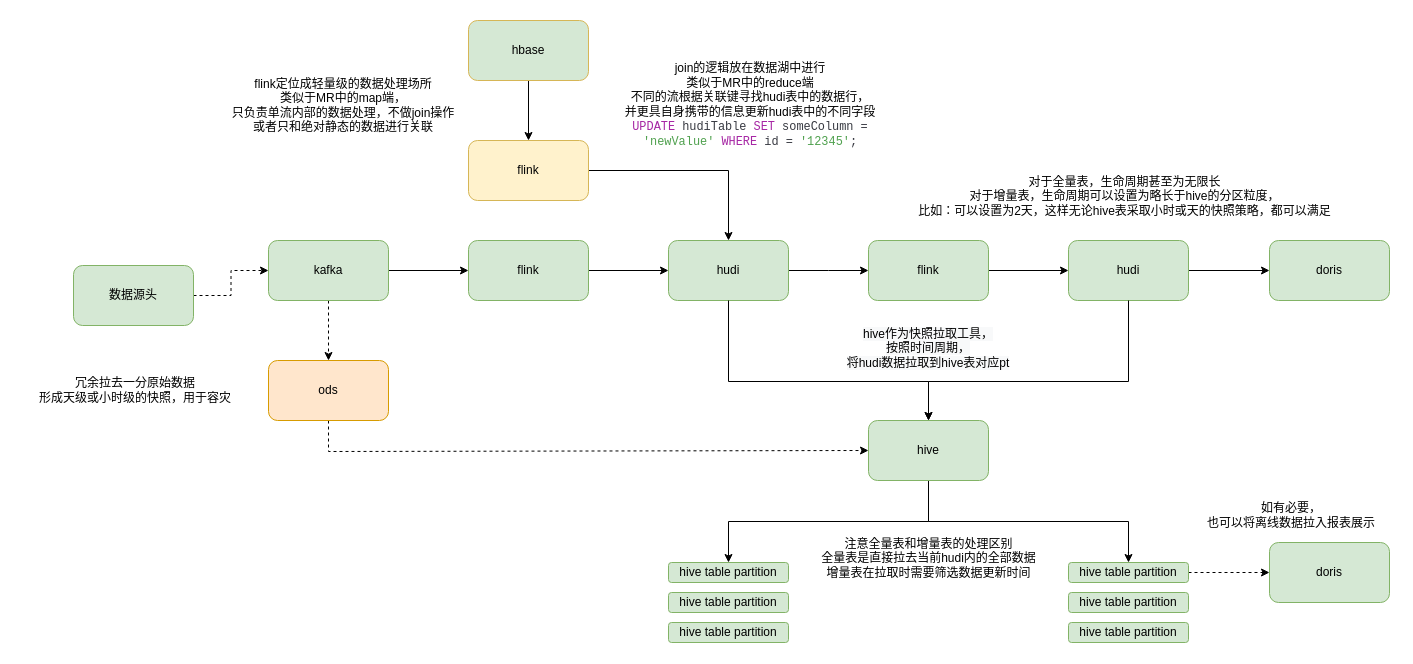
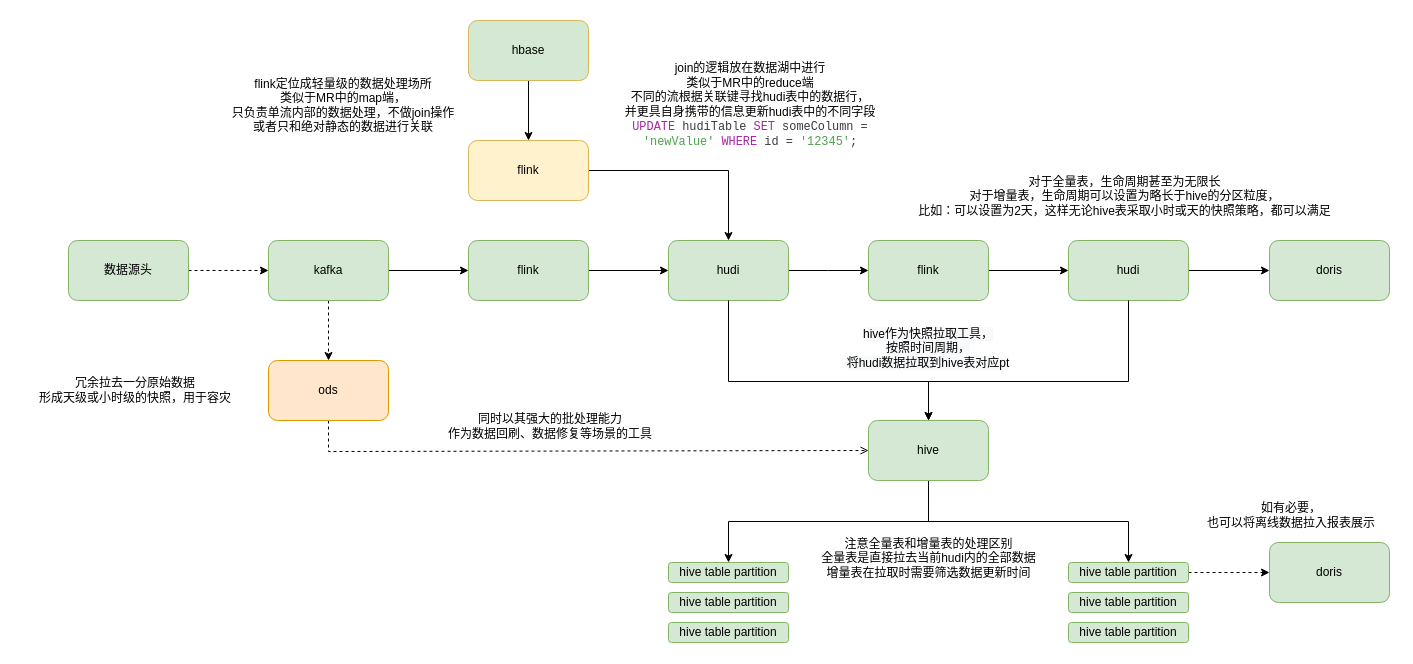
- <mxCell id="3" value="数据源头" style="rounded=1;whiteSpace=wrap;html=1;fillColor=#d5e8d4;strokeColor=#82b366;" parent="1" vertex="1"><mxGeometry x="73" y="265" width="120" height="60" as="geometry" /></mxCell>
+ <mxCell id="3" value="数据源头" style="rounded=1;whiteSpace=wrap;html=1;fillColor=#d5e8d4;strokeColor=#82b366;" parent="1" vertex="1"><mxGeometry x="68" y="240" width="120" height="60" as="geometry" /></mxCell>
+ <mxCell id="23" value="同时以其强大的批处理能力&lt;br&gt;作为数据回刷、数据修复等场景的工具" style="text;html=1;strokeColor=none;fillColor=none;align=center;verticalAlign=middle;whiteSpace=wrap;rounded=0;" parent="1" vertex="1"><mxGeometry x="440" y="411" width="220" height="30" as="geometry" /></mxCell>
- <mxCell id="9" style="edgeStyle=orthogonalEdgeStyle;rounded=0;orthogonalLoop=1;jettySize=auto;html=1;entryX=0;entryY=0.5;entryDx=0;entryDy=0;dashed=1;" parent="1" source="10" target="16" edge="1"><mxGeometry relative="1" as="geometry"><Array as="points"><mxPoint x="328" y="451" /></Array></mxGeometry></mxCell>
+ <mxCell id="9" style="edgeStyle=orthogonalEdgeStyle;rounded=0;orthogonalLoop=1;jettySize=auto;html=1;entryX=0;entryY=0.5;entryDx=0;entryDy=0;dashed=1;endArrow=open;" parent="1" source="10" target="16" edge="1"><mxGeometry relative="1" as="geometry"><Array as="points"><mxPoint x="328" y="451" /></Array></mxGeometry></mxCell>
